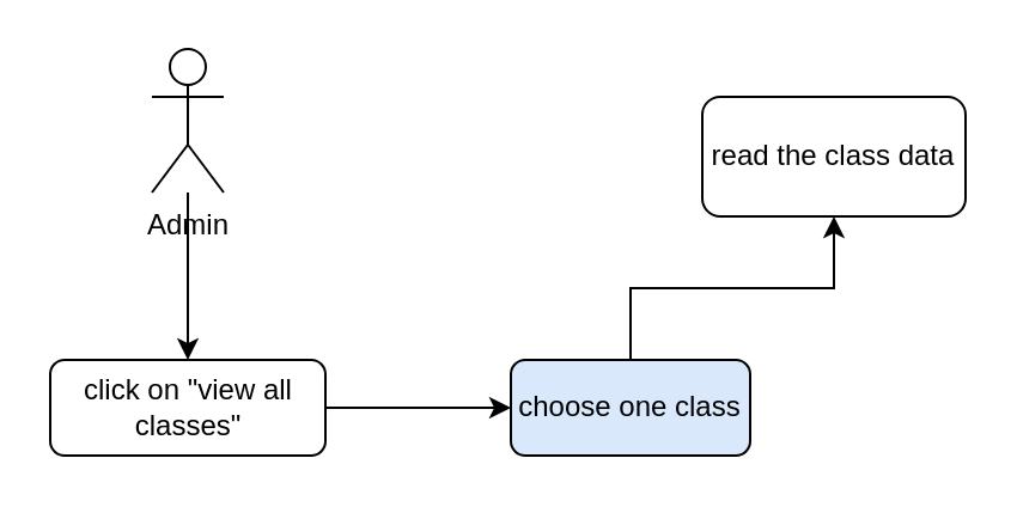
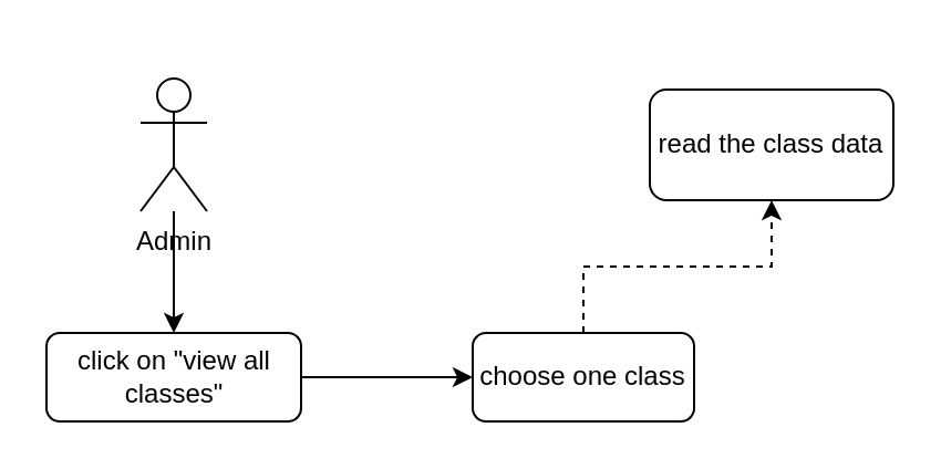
- <mxCell id="3" value="Admin" style="shape=umlActor;verticalLabelPosition=bottom;verticalAlign=top;html=1;outlineConnect=0;" vertex="1" parent="1"><mxGeometry x="63" y="20" width="30" height="60" as="geometry" /></mxCell>
+ <mxCell id="3" value="Admin" style="shape=umlActor;verticalLabelPosition=bottom;verticalAlign=top;html=1;outlineConnect=0;" vertex="1" parent="1"><mxGeometry x="63" y="35" width="30" height="60" as="geometry" /></mxCell>
- <mxCell id="6" value="" style="edgeStyle=orthogonalEdgeStyle;rounded=0;orthogonalLoop=1;jettySize=auto;html=1;" edge="1" parent="1" source="7" target="8"><mxGeometry relative="1" as="geometry" /></mxCell>
+ <mxCell id="6" value="" style="edgeStyle=orthogonalEdgeStyle;rounded=0;orthogonalLoop=1;jettySize=auto;html=1;dashed=1;" edge="1" parent="1" source="7" target="8"><mxGeometry relative="1" as="geometry" /></mxCell>
- <mxCell id="7" value="choose one class" style="rounded=1;whiteSpace=wrap;html=1;fillColor=#dae8fc;" vertex="1" parent="1"><mxGeometry x="213" y="150" width="100" height="40" as="geometry" /></mxCell>
+ <mxCell id="7" value="choose one class" style="rounded=1;whiteSpace=wrap;html=1;" vertex="1" parent="1"><mxGeometry x="213" y="150" width="100" height="40" as="geometry" /></mxCell>
